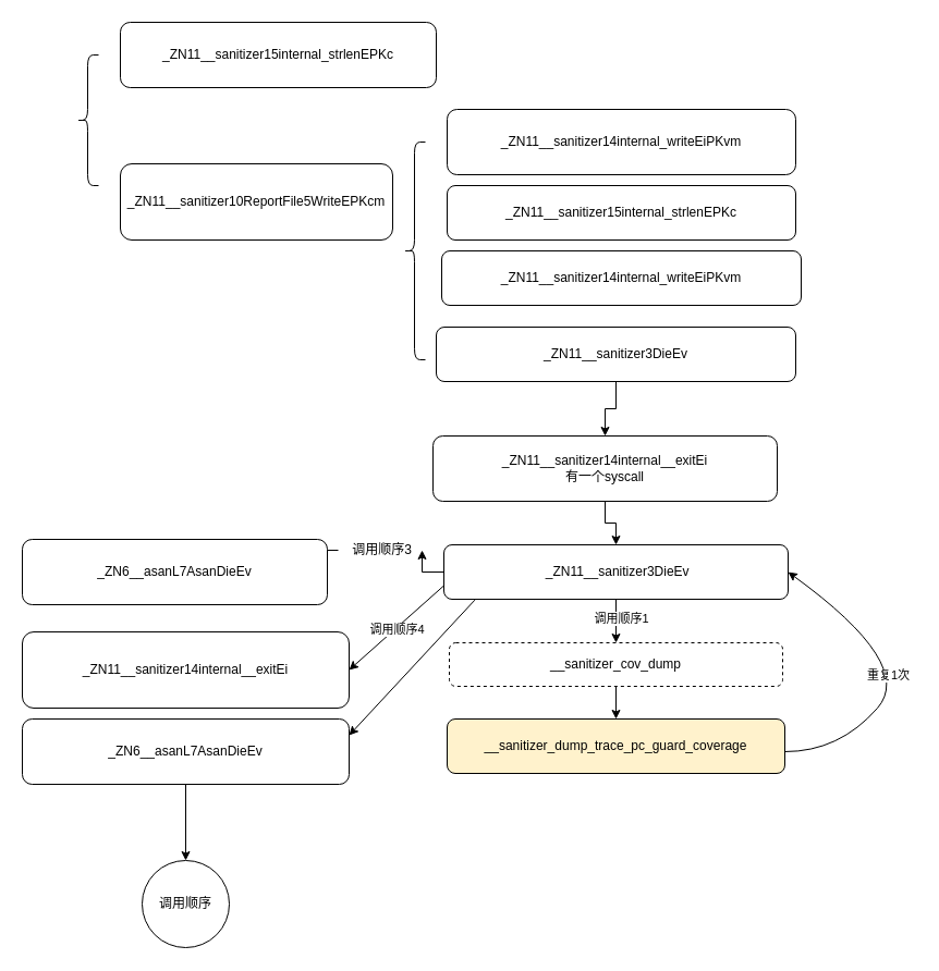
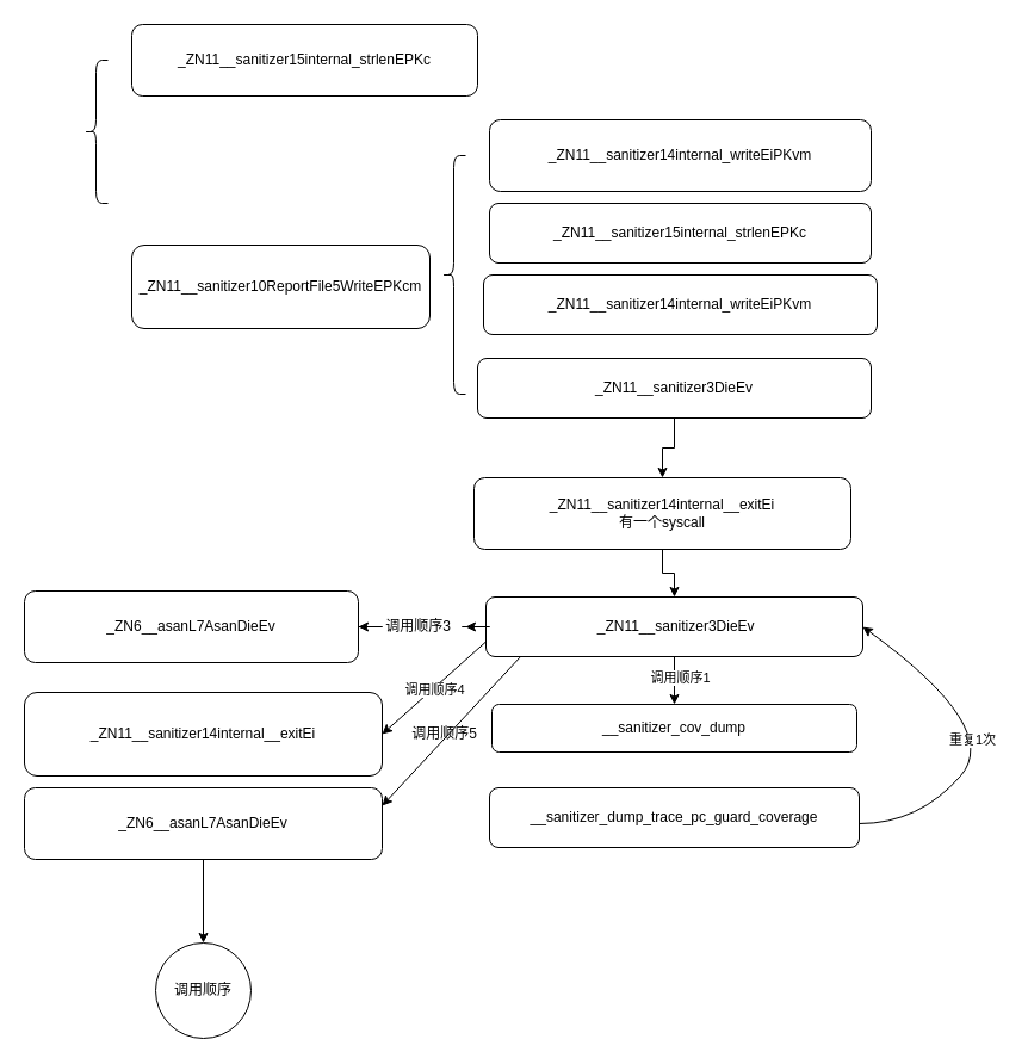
- <mxCell id="2" value="_ZN11__sanitizer10ReportFile5WriteEPKcm" style="rounded=1;whiteSpace=wrap;html=1;" vertex="1" parent="1"><mxGeometry x="110" y="150" width="250" height="70" as="geometry" /></mxCell>
+ <mxCell id="2" value="_ZN11__sanitizer10ReportFile5WriteEPKcm" style="rounded=1;whiteSpace=wrap;html=1;" vertex="1" parent="1"><mxGeometry x="110" y="205" width="250" height="70" as="geometry" /></mxCell>
- <mxCell id="24" value="调用顺序3" style="text;html=1;align=center;verticalAlign=middle;resizable=0;points=[];autosize=1;strokeColor=none;fillColor=none;" vertex="1" parent="1"><mxGeometry x="310" y="490" width="80" height="30" as="geometry" /></mxCell>
+ <mxCell id="24" value="调用顺序3" style="text;html=1;align=center;verticalAlign=middle;resizable=0;points=[];autosize=1;strokeColor=none;fillColor=none;" vertex="1" parent="1"><mxGeometry x="310" y="510" width="80" height="30" as="geometry" /></mxCell>
- <mxCell id="16" value="__sanitizer_cov_dump" style="rounded=1;whiteSpace=wrap;html=1;dashed=1;" vertex="1" parent="1"><mxGeometry x="412" y="590" width="306" height="40" as="geometry" /></mxCell>
+ <mxCell id="16" value="__sanitizer_cov_dump" style="rounded=1;whiteSpace=wrap;html=1;" vertex="1" parent="1"><mxGeometry x="412" y="590" width="306" height="40" as="geometry" /></mxCell>
+ <mxCell id="31" value="调用顺序5" style="text;html=1;align=center;verticalAlign=middle;resizable=0;points=[];autosize=1;strokeColor=none;fillColor=none;" vertex="1" parent="1"><mxGeometry x="332" y="600" width="80" height="30" as="geometry" /></mxCell>
- <mxCell id="15" value="" style="edgeStyle=orthogonalEdgeStyle;rounded=0;orthogonalLoop=1;jettySize=auto;html=1;" edge="1" parent="1" source="16" target="19"><mxGeometry relative="1" as="geometry" /></mxCell>
- <mxCell id="19" value="__sanitizer_dump_trace_pc_guard_coverage" style="rounded=1;whiteSpace=wrap;html=1;fillColor=#fff2cc;" vertex="1" parent="1"><mxGeometry x="410" y="660" width="310" height="50" as="geometry" /></mxCell>
+ <mxCell id="19" value="__sanitizer_dump_trace_pc_guard_coverage" style="rounded=1;whiteSpace=wrap;html=1;" vertex="1" parent="1"><mxGeometry x="410" y="660" width="310" height="50" as="geometry" /></mxCell>
